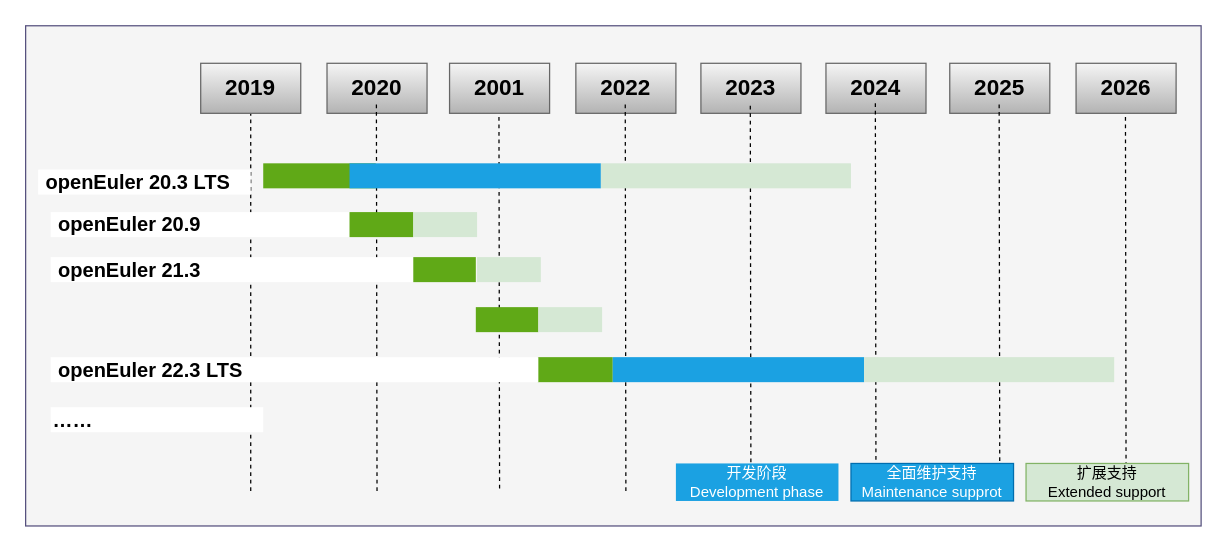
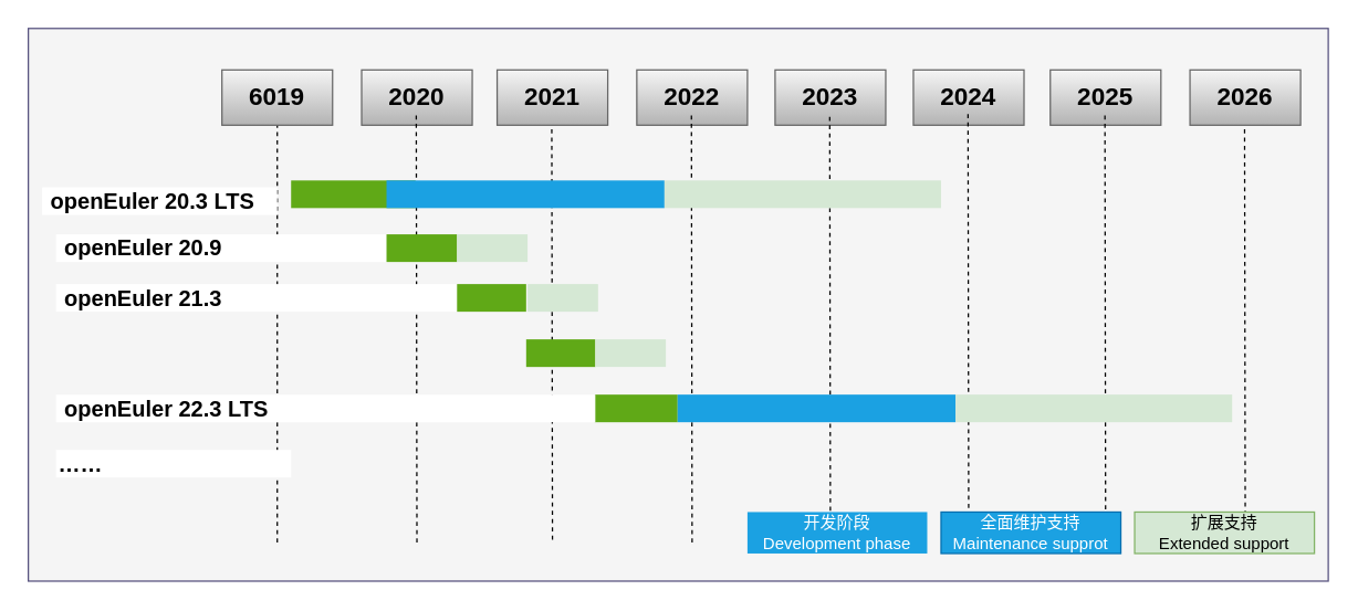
- <mxCell id="35" value="2019" style="rounded=0;whiteSpace=wrap;html=1;fontStyle=1;fontSize=18;gradientColor=#b3b3b3;fillColor=#f5f5f5;strokeColor=#666666;" vertex="1" parent="1"><mxGeometry x="160" y="50" width="80" height="40" as="geometry" /></mxCell>
+ <mxCell id="35" value="6019" style="rounded=0;whiteSpace=wrap;html=1;fontStyle=1;fontSize=18;gradientColor=#b3b3b3;fillColor=#f5f5f5;strokeColor=#666666;" vertex="1" parent="1"><mxGeometry x="160" y="50" width="80" height="40" as="geometry" /></mxCell>
- <mxCell id="4" value="2001" style="rounded=0;whiteSpace=wrap;html=1;fontStyle=1;fontSize=18;gradientColor=#b3b3b3;fillColor=#f5f5f5;strokeColor=#666666;" vertex="1" parent="1"><mxGeometry x="359" y="50" width="80" height="40" as="geometry" /></mxCell>
+ <mxCell id="4" value="2021" style="rounded=0;whiteSpace=wrap;html=1;fontStyle=1;fontSize=18;gradientColor=#b3b3b3;fillColor=#f5f5f5;strokeColor=#666666;" vertex="1" parent="1"><mxGeometry x="359" y="50" width="80" height="40" as="geometry" /></mxCell>
